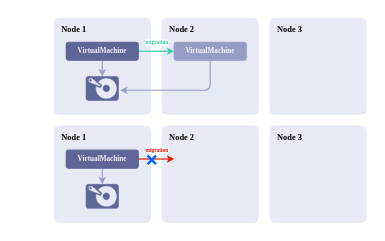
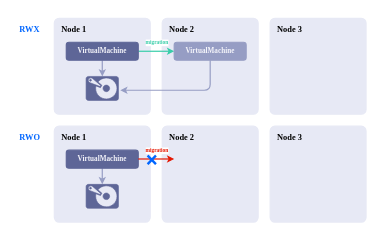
+ <mxCell id="17" value="RWX" style="text;html=1;strokeColor=none;fillColor=none;align=left;verticalAlign=middle;whiteSpace=wrap;rounded=0;fontColor=#0066ff;strokeWidth=2;fontFamily=JetBrains Mono;fontSource=https%3A%2F%2Ffonts.googleapis.com%2Fcss%3Ffamily%3DJetBrains%2BMono;fontSize=14;fontStyle=1" parent="1" vertex="1"><mxGeometry x="30" y="39" width="60" height="20" as="geometry" /></mxCell>
+ <mxCell id="18" value="RWO" style="text;html=1;strokeColor=none;fillColor=none;align=left;verticalAlign=middle;whiteSpace=wrap;rounded=0;fontColor=#0066ff;strokeWidth=2;fontFamily=JetBrains Mono;fontSource=https%3A%2F%2Ffonts.googleapis.com%2Fcss%3Ffamily%3DJetBrains%2BMono;fontSize=14;fontStyle=1" parent="1" vertex="1"><mxGeometry x="30" y="220" width="60" height="20" as="geometry" /></mxCell>
